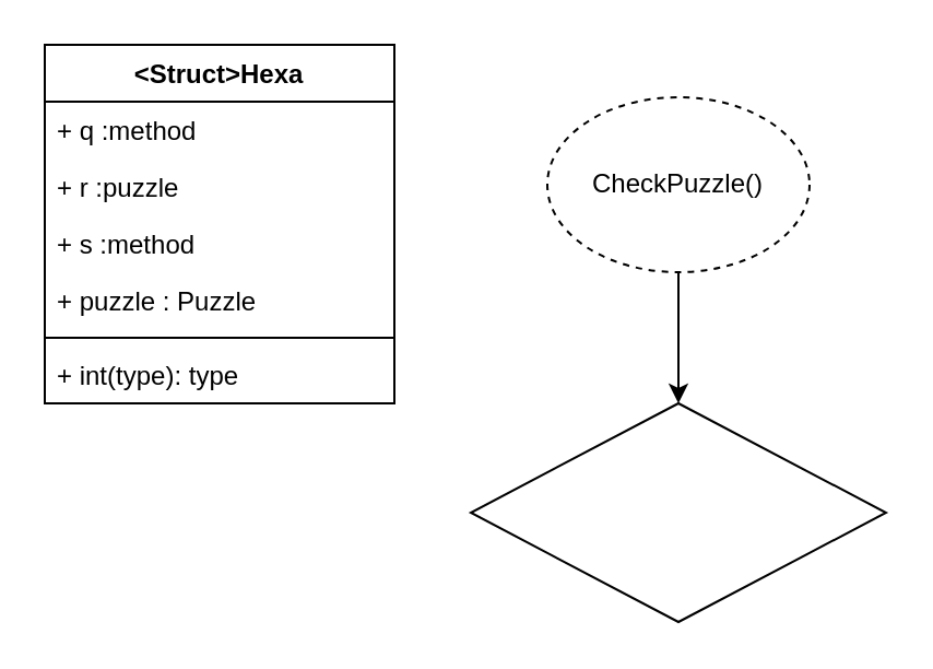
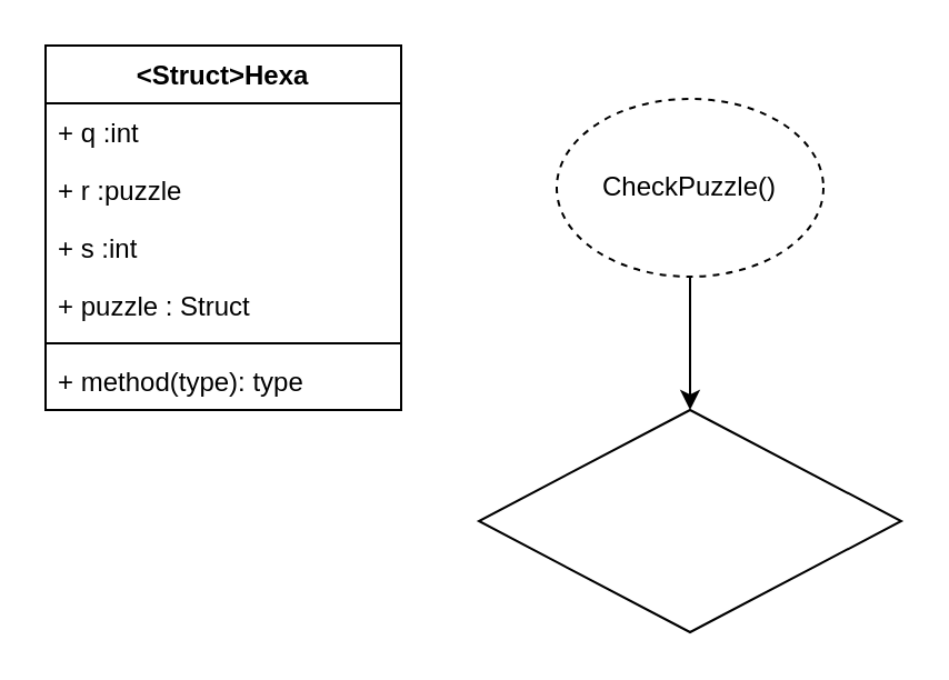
- <mxCell id="6" value="+ q :method" style="text;strokeColor=none;fillColor=none;align=left;verticalAlign=top;spacingLeft=4;spacingRight=4;overflow=hidden;rotatable=0;points=[[0,0.5],[1,0.5]];portConstraint=eastwest;" vertex="1" parent="5"><mxGeometry y="26" width="160" height="26" as="geometry" /></mxCell>
+ <mxCell id="6" value="+ q :int" style="text;strokeColor=none;fillColor=none;align=left;verticalAlign=top;spacingLeft=4;spacingRight=4;overflow=hidden;rotatable=0;points=[[0,0.5],[1,0.5]];portConstraint=eastwest;" vertex="1" parent="5"><mxGeometry y="26" width="160" height="26" as="geometry" /></mxCell>
- <mxCell id="8" value="+ s :method" style="text;strokeColor=none;fillColor=none;align=left;verticalAlign=top;spacingLeft=4;spacingRight=4;overflow=hidden;rotatable=0;points=[[0,0.5],[1,0.5]];portConstraint=eastwest;" vertex="1" parent="5"><mxGeometry y="78" width="160" height="26" as="geometry" /></mxCell>
+ <mxCell id="8" value="+ s :int" style="text;strokeColor=none;fillColor=none;align=left;verticalAlign=top;spacingLeft=4;spacingRight=4;overflow=hidden;rotatable=0;points=[[0,0.5],[1,0.5]];portConstraint=eastwest;" vertex="1" parent="5"><mxGeometry y="78" width="160" height="26" as="geometry" /></mxCell>
- <mxCell id="9" value="+ puzzle : Puzzle " style="text;strokeColor=none;fillColor=none;align=left;verticalAlign=top;spacingLeft=4;spacingRight=4;overflow=hidden;rotatable=0;points=[[0,0.5],[1,0.5]];portConstraint=eastwest;" vertex="1" parent="5"><mxGeometry y="104" width="160" height="26" as="geometry" /></mxCell>
+ <mxCell id="9" value="+ puzzle : Struct " style="text;strokeColor=none;fillColor=none;align=left;verticalAlign=top;spacingLeft=4;spacingRight=4;overflow=hidden;rotatable=0;points=[[0,0.5],[1,0.5]];portConstraint=eastwest;" vertex="1" parent="5"><mxGeometry y="104" width="160" height="26" as="geometry" /></mxCell>
- <mxCell id="11" value="+ int(type): type" style="text;strokeColor=none;fillColor=none;align=left;verticalAlign=top;spacingLeft=4;spacingRight=4;overflow=hidden;rotatable=0;points=[[0,0.5],[1,0.5]];portConstraint=eastwest;" vertex="1" parent="5"><mxGeometry y="138" width="160" height="26" as="geometry" /></mxCell>
+ <mxCell id="11" value="+ method(type): type" style="text;strokeColor=none;fillColor=none;align=left;verticalAlign=top;spacingLeft=4;spacingRight=4;overflow=hidden;rotatable=0;points=[[0,0.5],[1,0.5]];portConstraint=eastwest;" vertex="1" parent="5"><mxGeometry y="138" width="160" height="26" as="geometry" /></mxCell>
